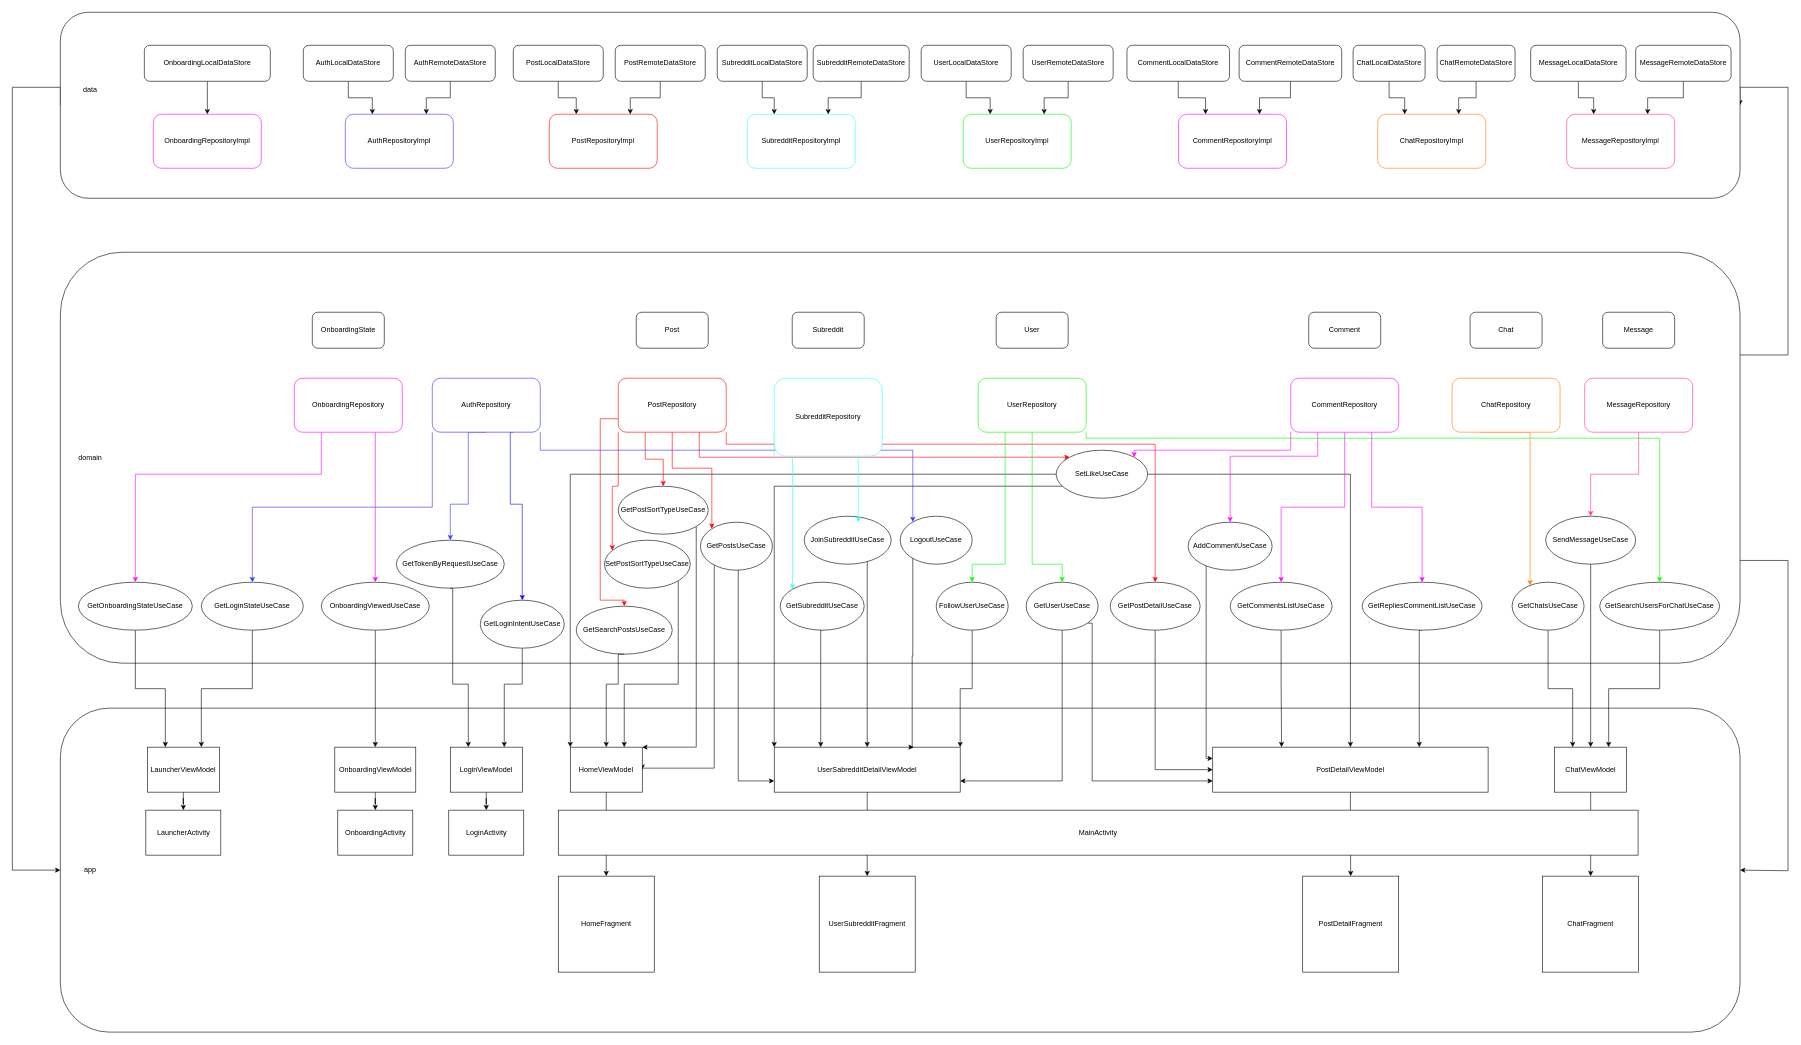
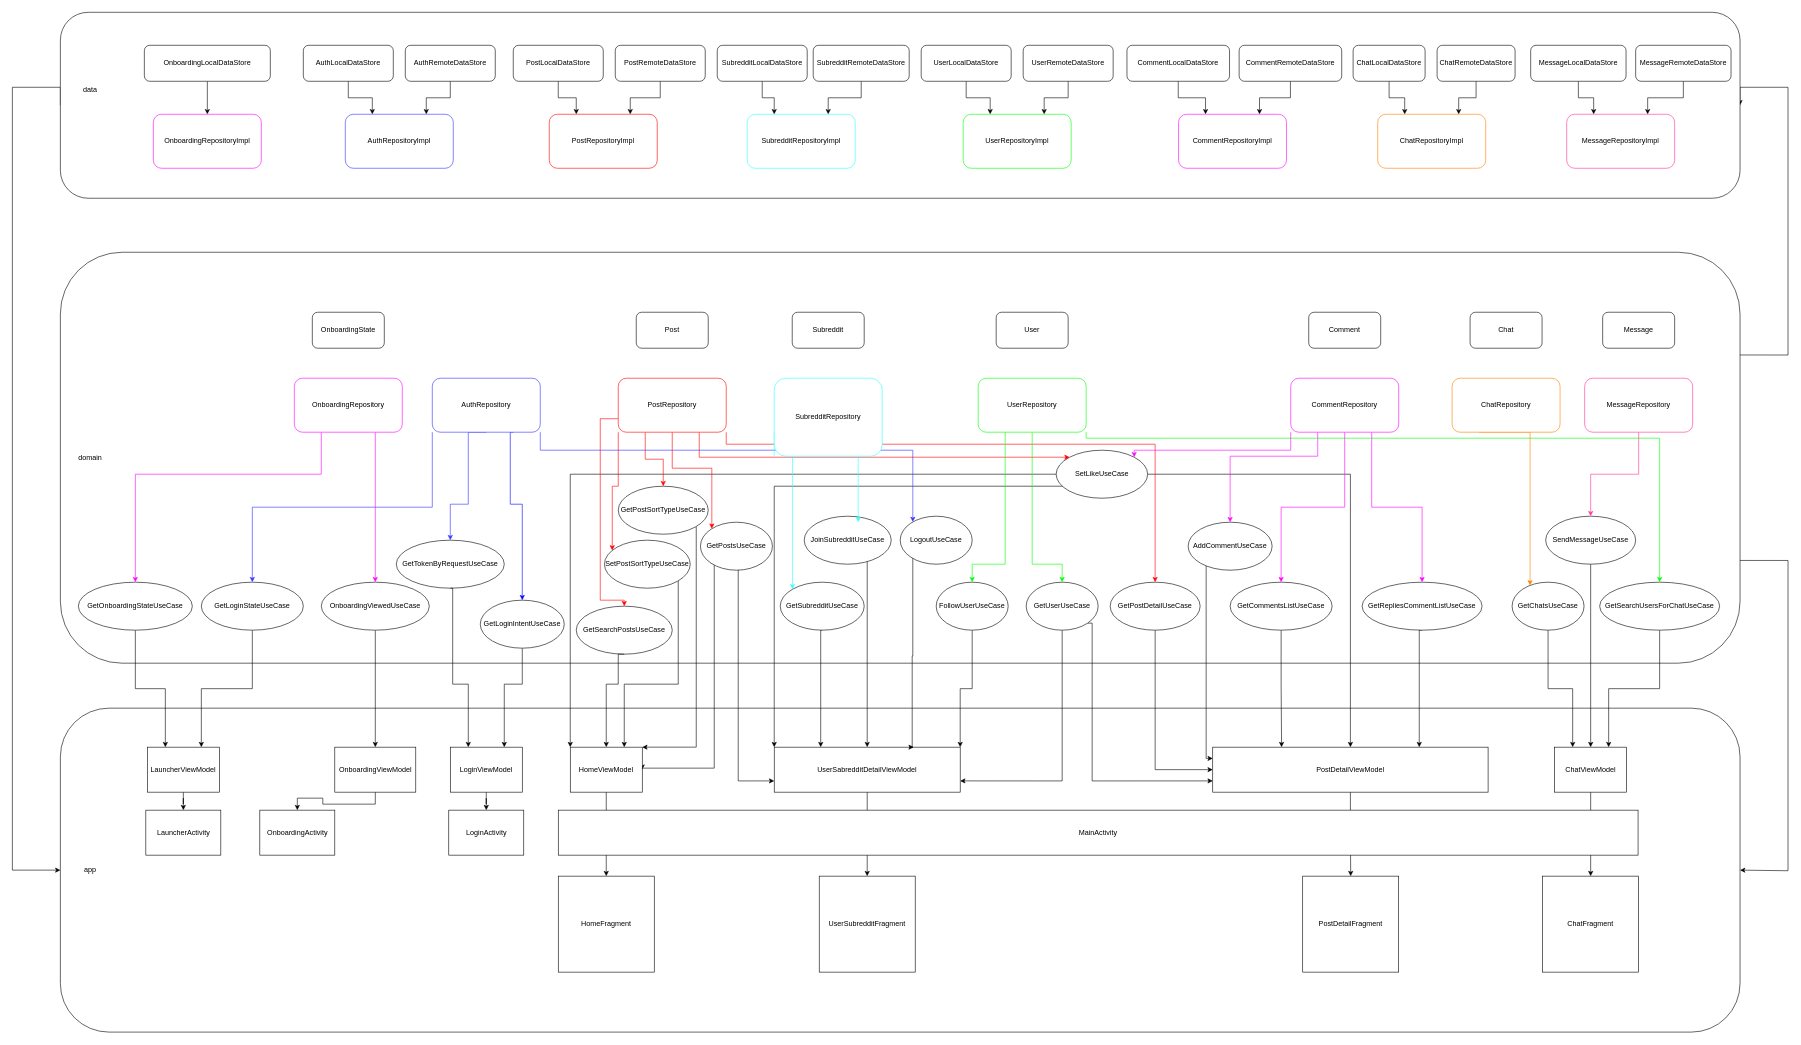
- <mxCell id="151" value="OnboardingActivity" style="rounded=0;whiteSpace=wrap;html=1;" parent="1" vertex="1"><mxGeometry x="562.5" y="1350" width="125" height="75" as="geometry" /></mxCell>
+ <mxCell id="151" value="OnboardingActivity" style="rounded=0;whiteSpace=wrap;html=1;" parent="1" vertex="1"><mxGeometry x="432.5" y="1350" width="125" height="75" as="geometry" /></mxCell>
